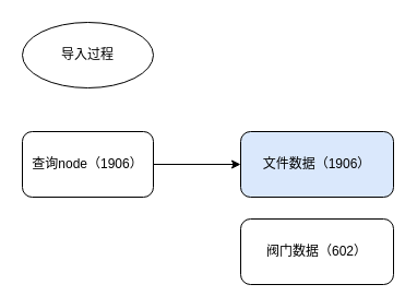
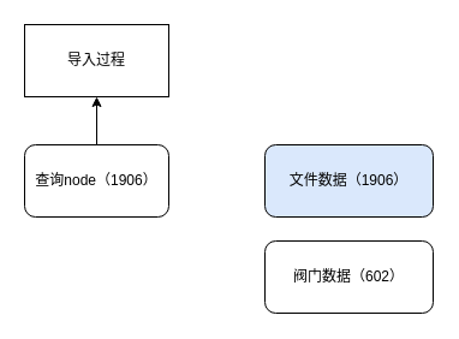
- <mxCell id="2" value="导入过程" style="ellipse;whiteSpace=wrap;html=1;" vertex="1" parent="1"><mxGeometry x="20" y="20" width="120" height="60" as="geometry" /></mxCell>
+ <mxCell id="2" value="导入过程" style="rounded=0;whiteSpace=wrap;html=1;" vertex="1" parent="1"><mxGeometry x="20" y="20" width="120" height="60" as="geometry" /></mxCell>
- <mxCell id="3" value="" style="edgeStyle=orthogonalEdgeStyle;rounded=0;orthogonalLoop=1;jettySize=auto;html=1;" edge="1" parent="1" source="4" target="5"><mxGeometry relative="1" as="geometry" /></mxCell>
+ <mxCell id="3" value="" style="edgeStyle=orthogonalEdgeStyle;rounded=0;orthogonalLoop=1;jettySize=auto;html=1;" edge="1" parent="1" source="4" target="2"><mxGeometry relative="1" as="geometry" /></mxCell>
